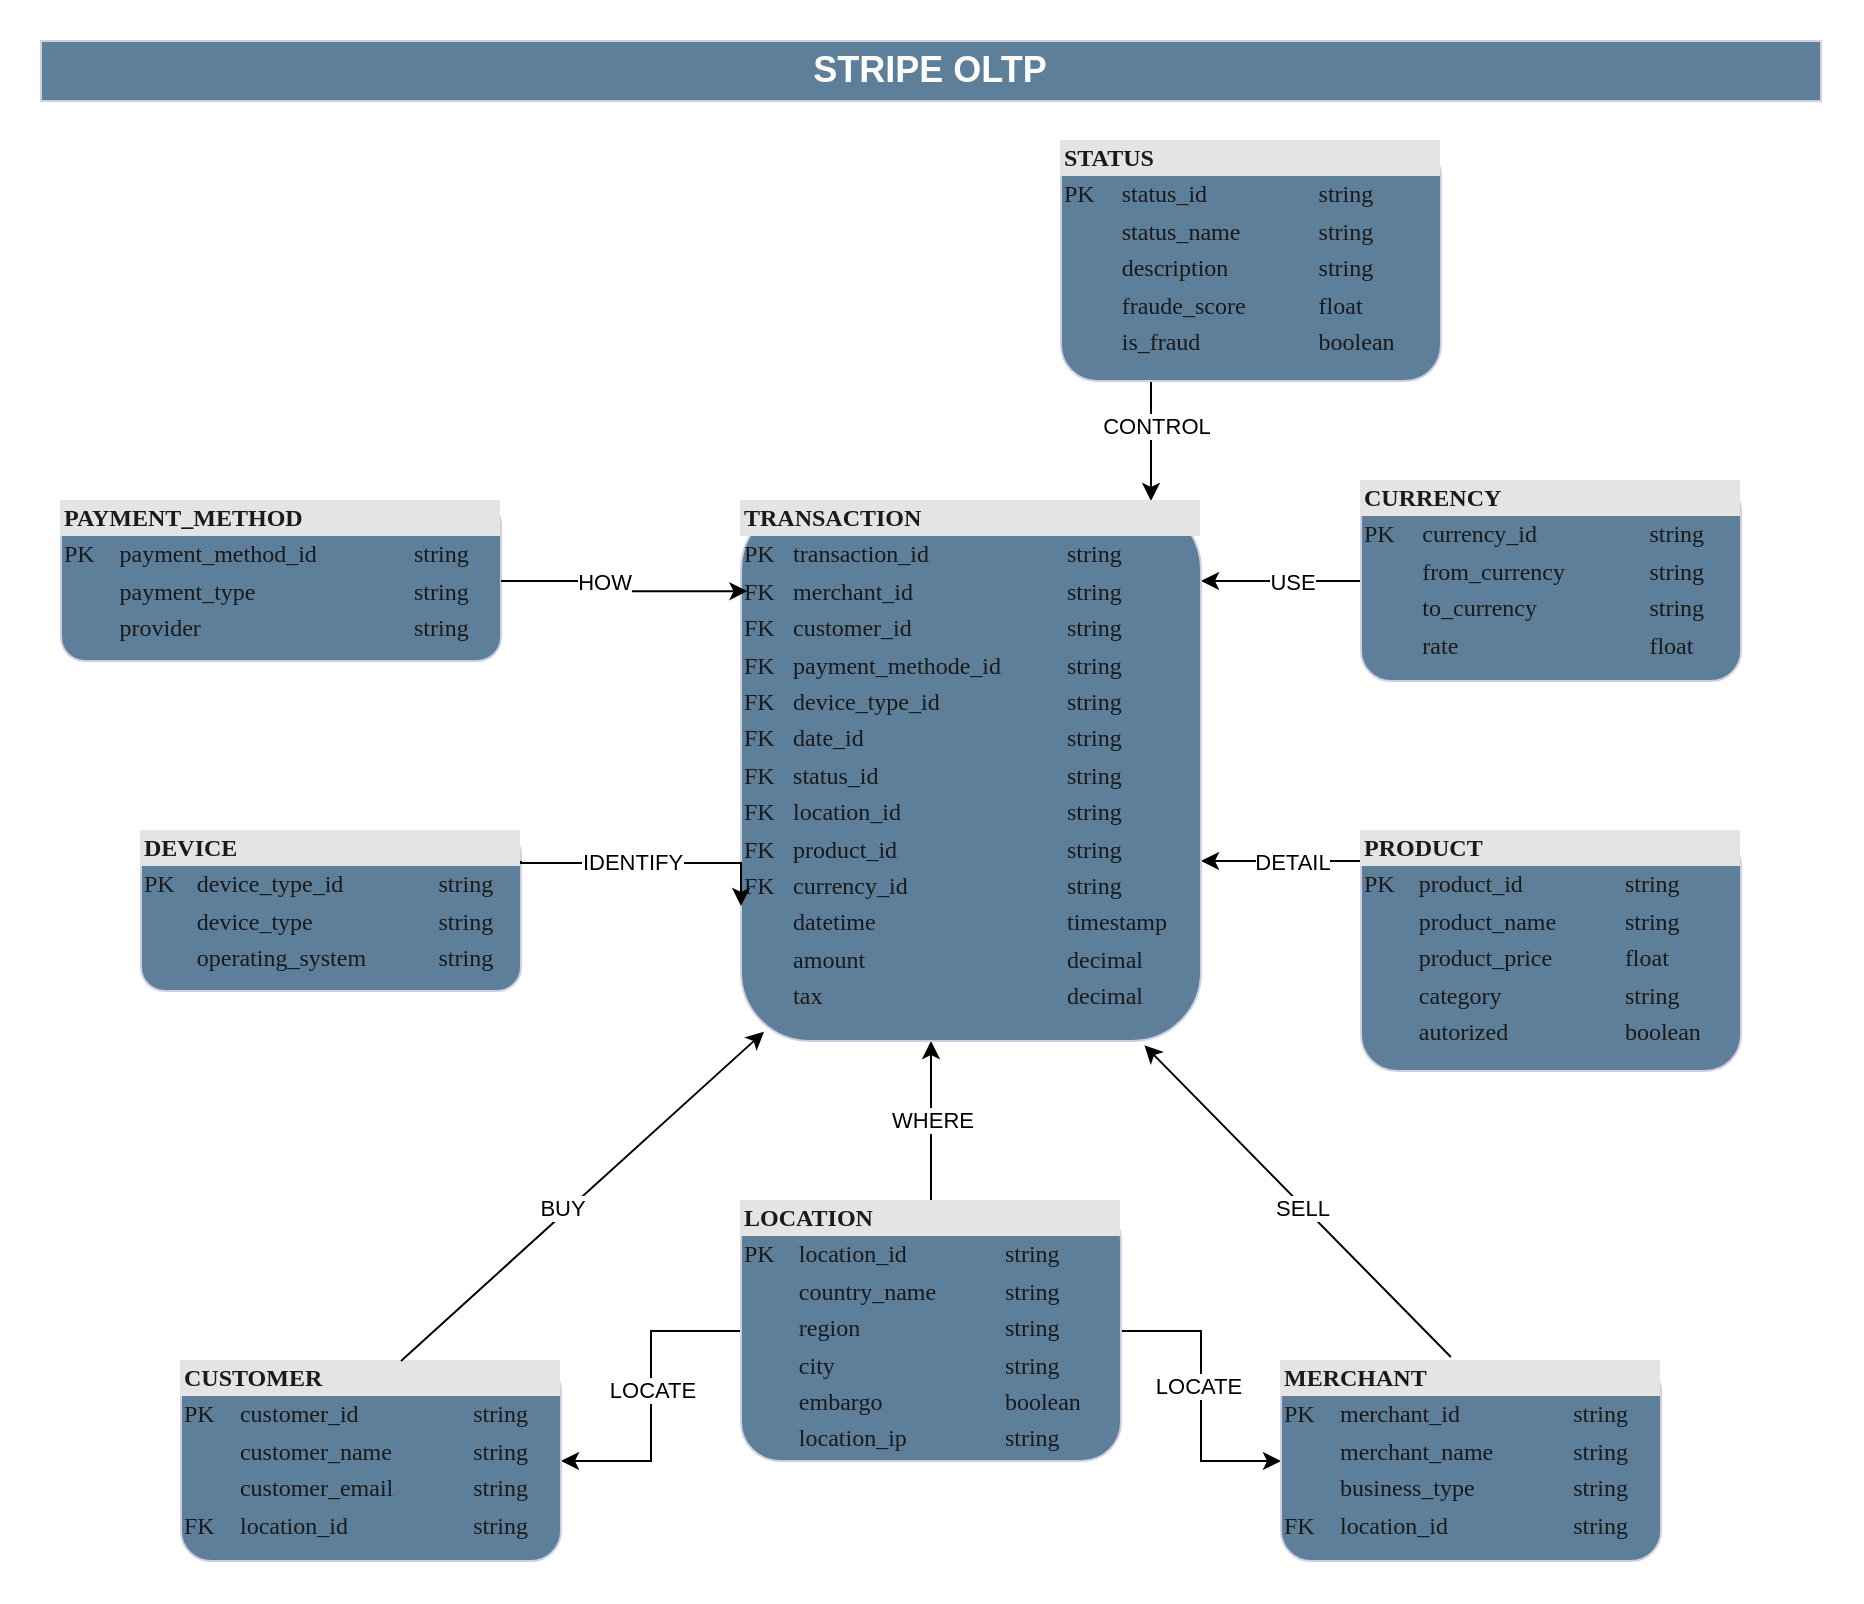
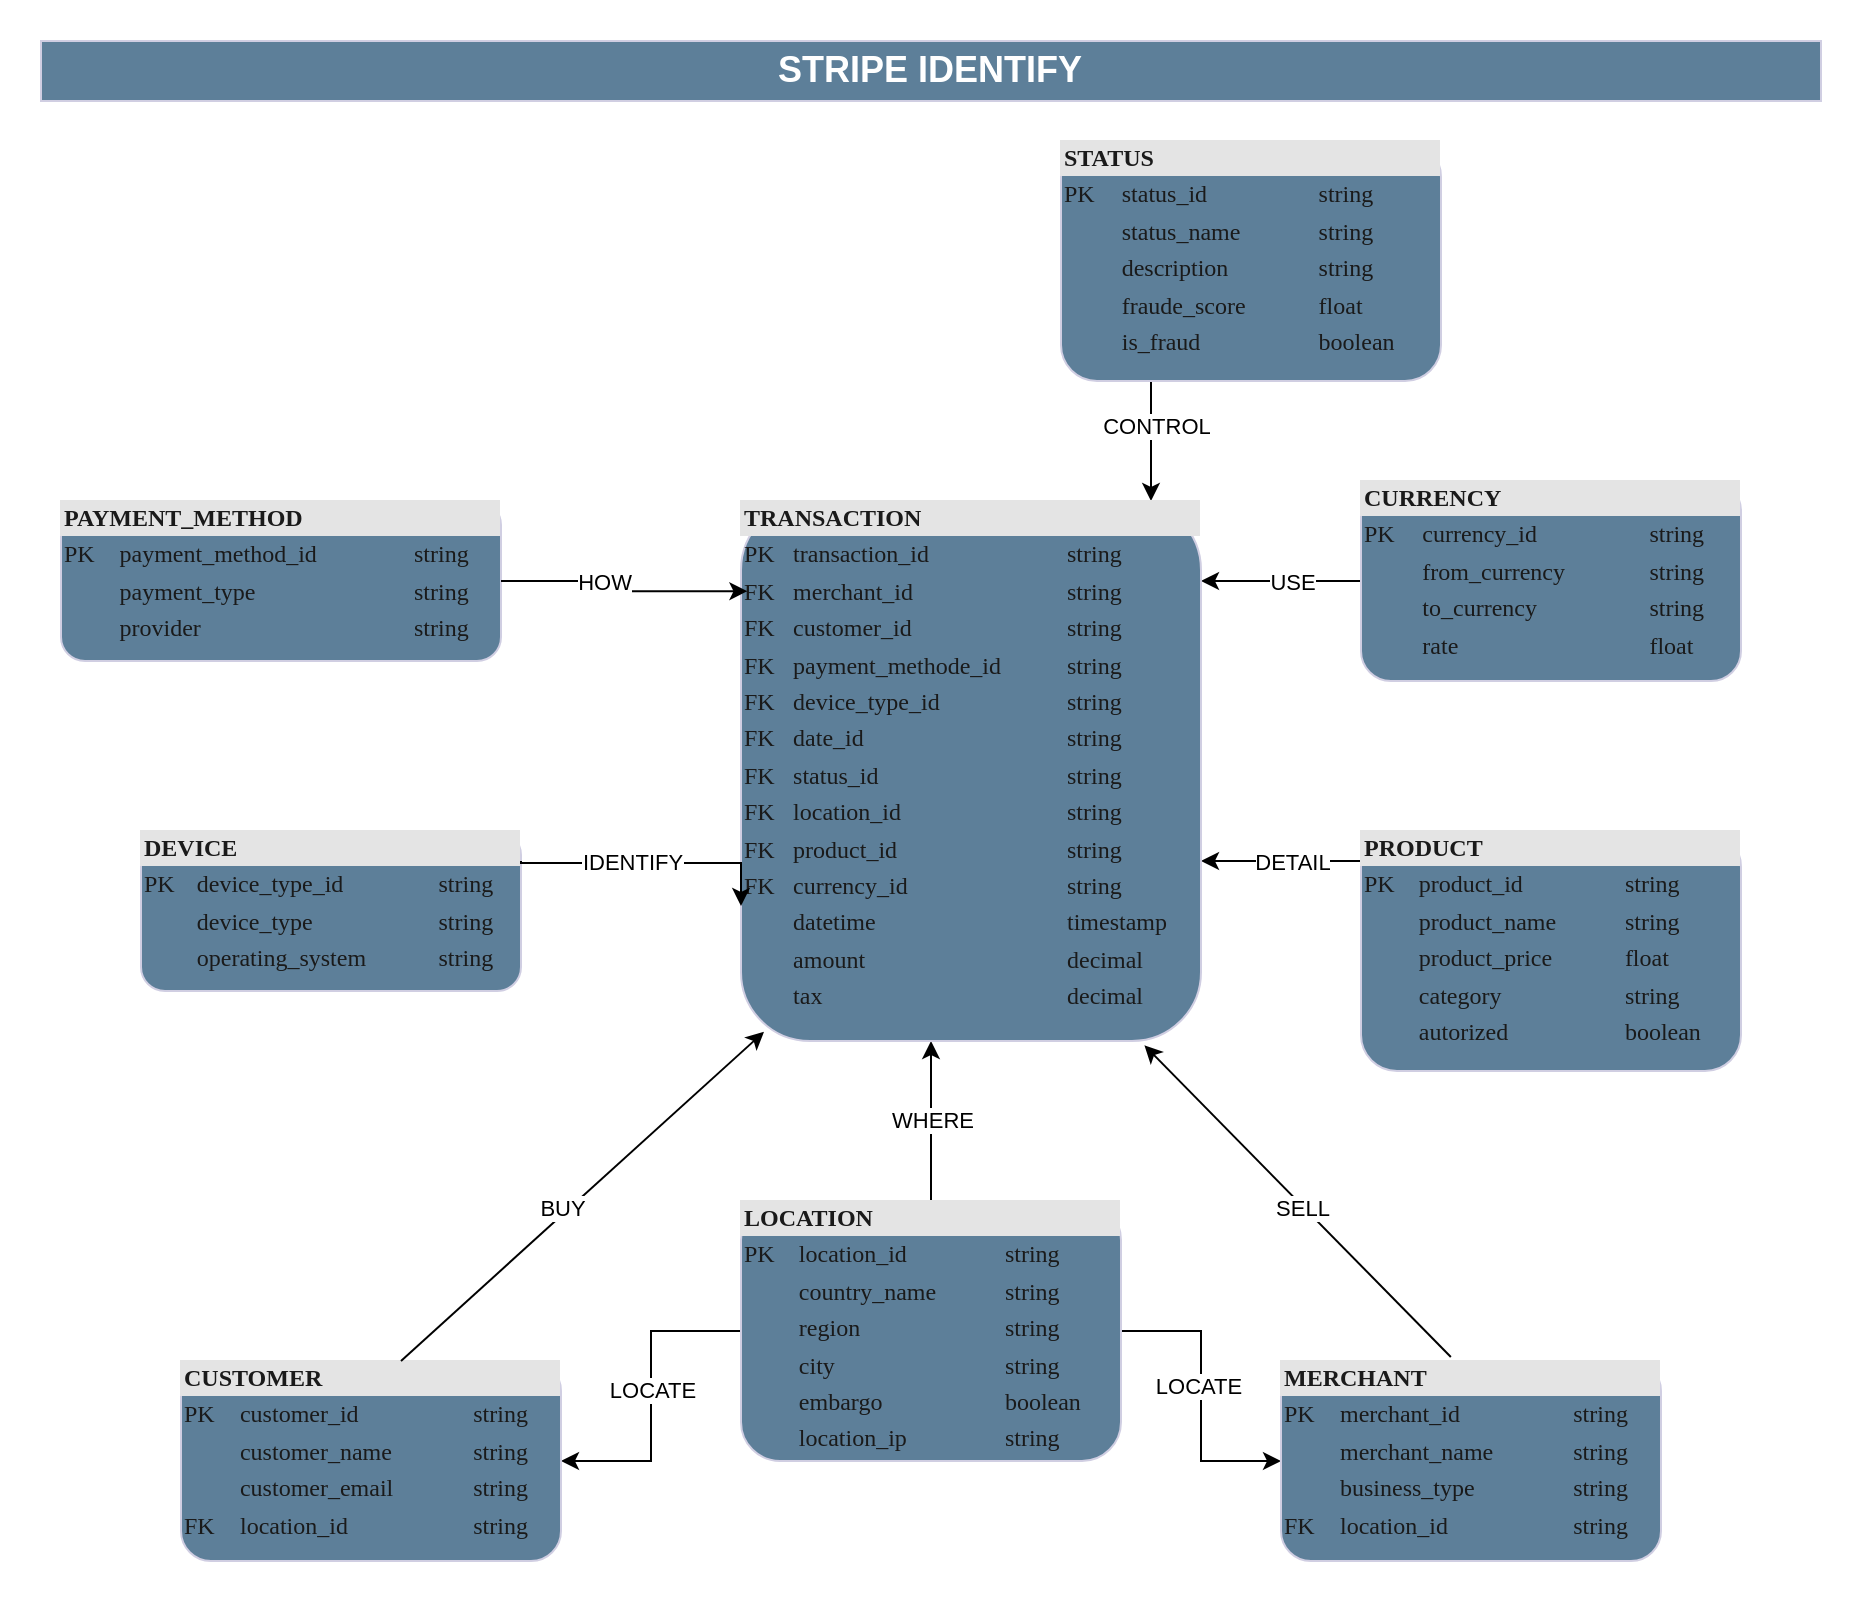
- <mxCell id="3" value="&lt;b&gt;&lt;font style=&quot;font-size: 18px;&quot; color=&quot;#ffffff&quot;&gt;STRIPE OLTP&lt;/font&gt;&lt;/b&gt;" style="whiteSpace=wrap;html=1;strokeColor=#D0CEE2;fontColor=#1A1A1A;fillColor=#5D7F99;" parent="1" vertex="1"><mxGeometry x="20" y="20" width="890" height="30" as="geometry" /></mxCell>
+ <mxCell id="3" value="&lt;b&gt;&lt;font style=&quot;font-size: 18px;&quot; color=&quot;#ffffff&quot;&gt;STRIPE IDENTIFY&lt;/font&gt;&lt;/b&gt;" style="whiteSpace=wrap;html=1;strokeColor=#D0CEE2;fontColor=#1A1A1A;fillColor=#5D7F99;" parent="1" vertex="1"><mxGeometry x="20" y="20" width="890" height="30" as="geometry" /></mxCell>
